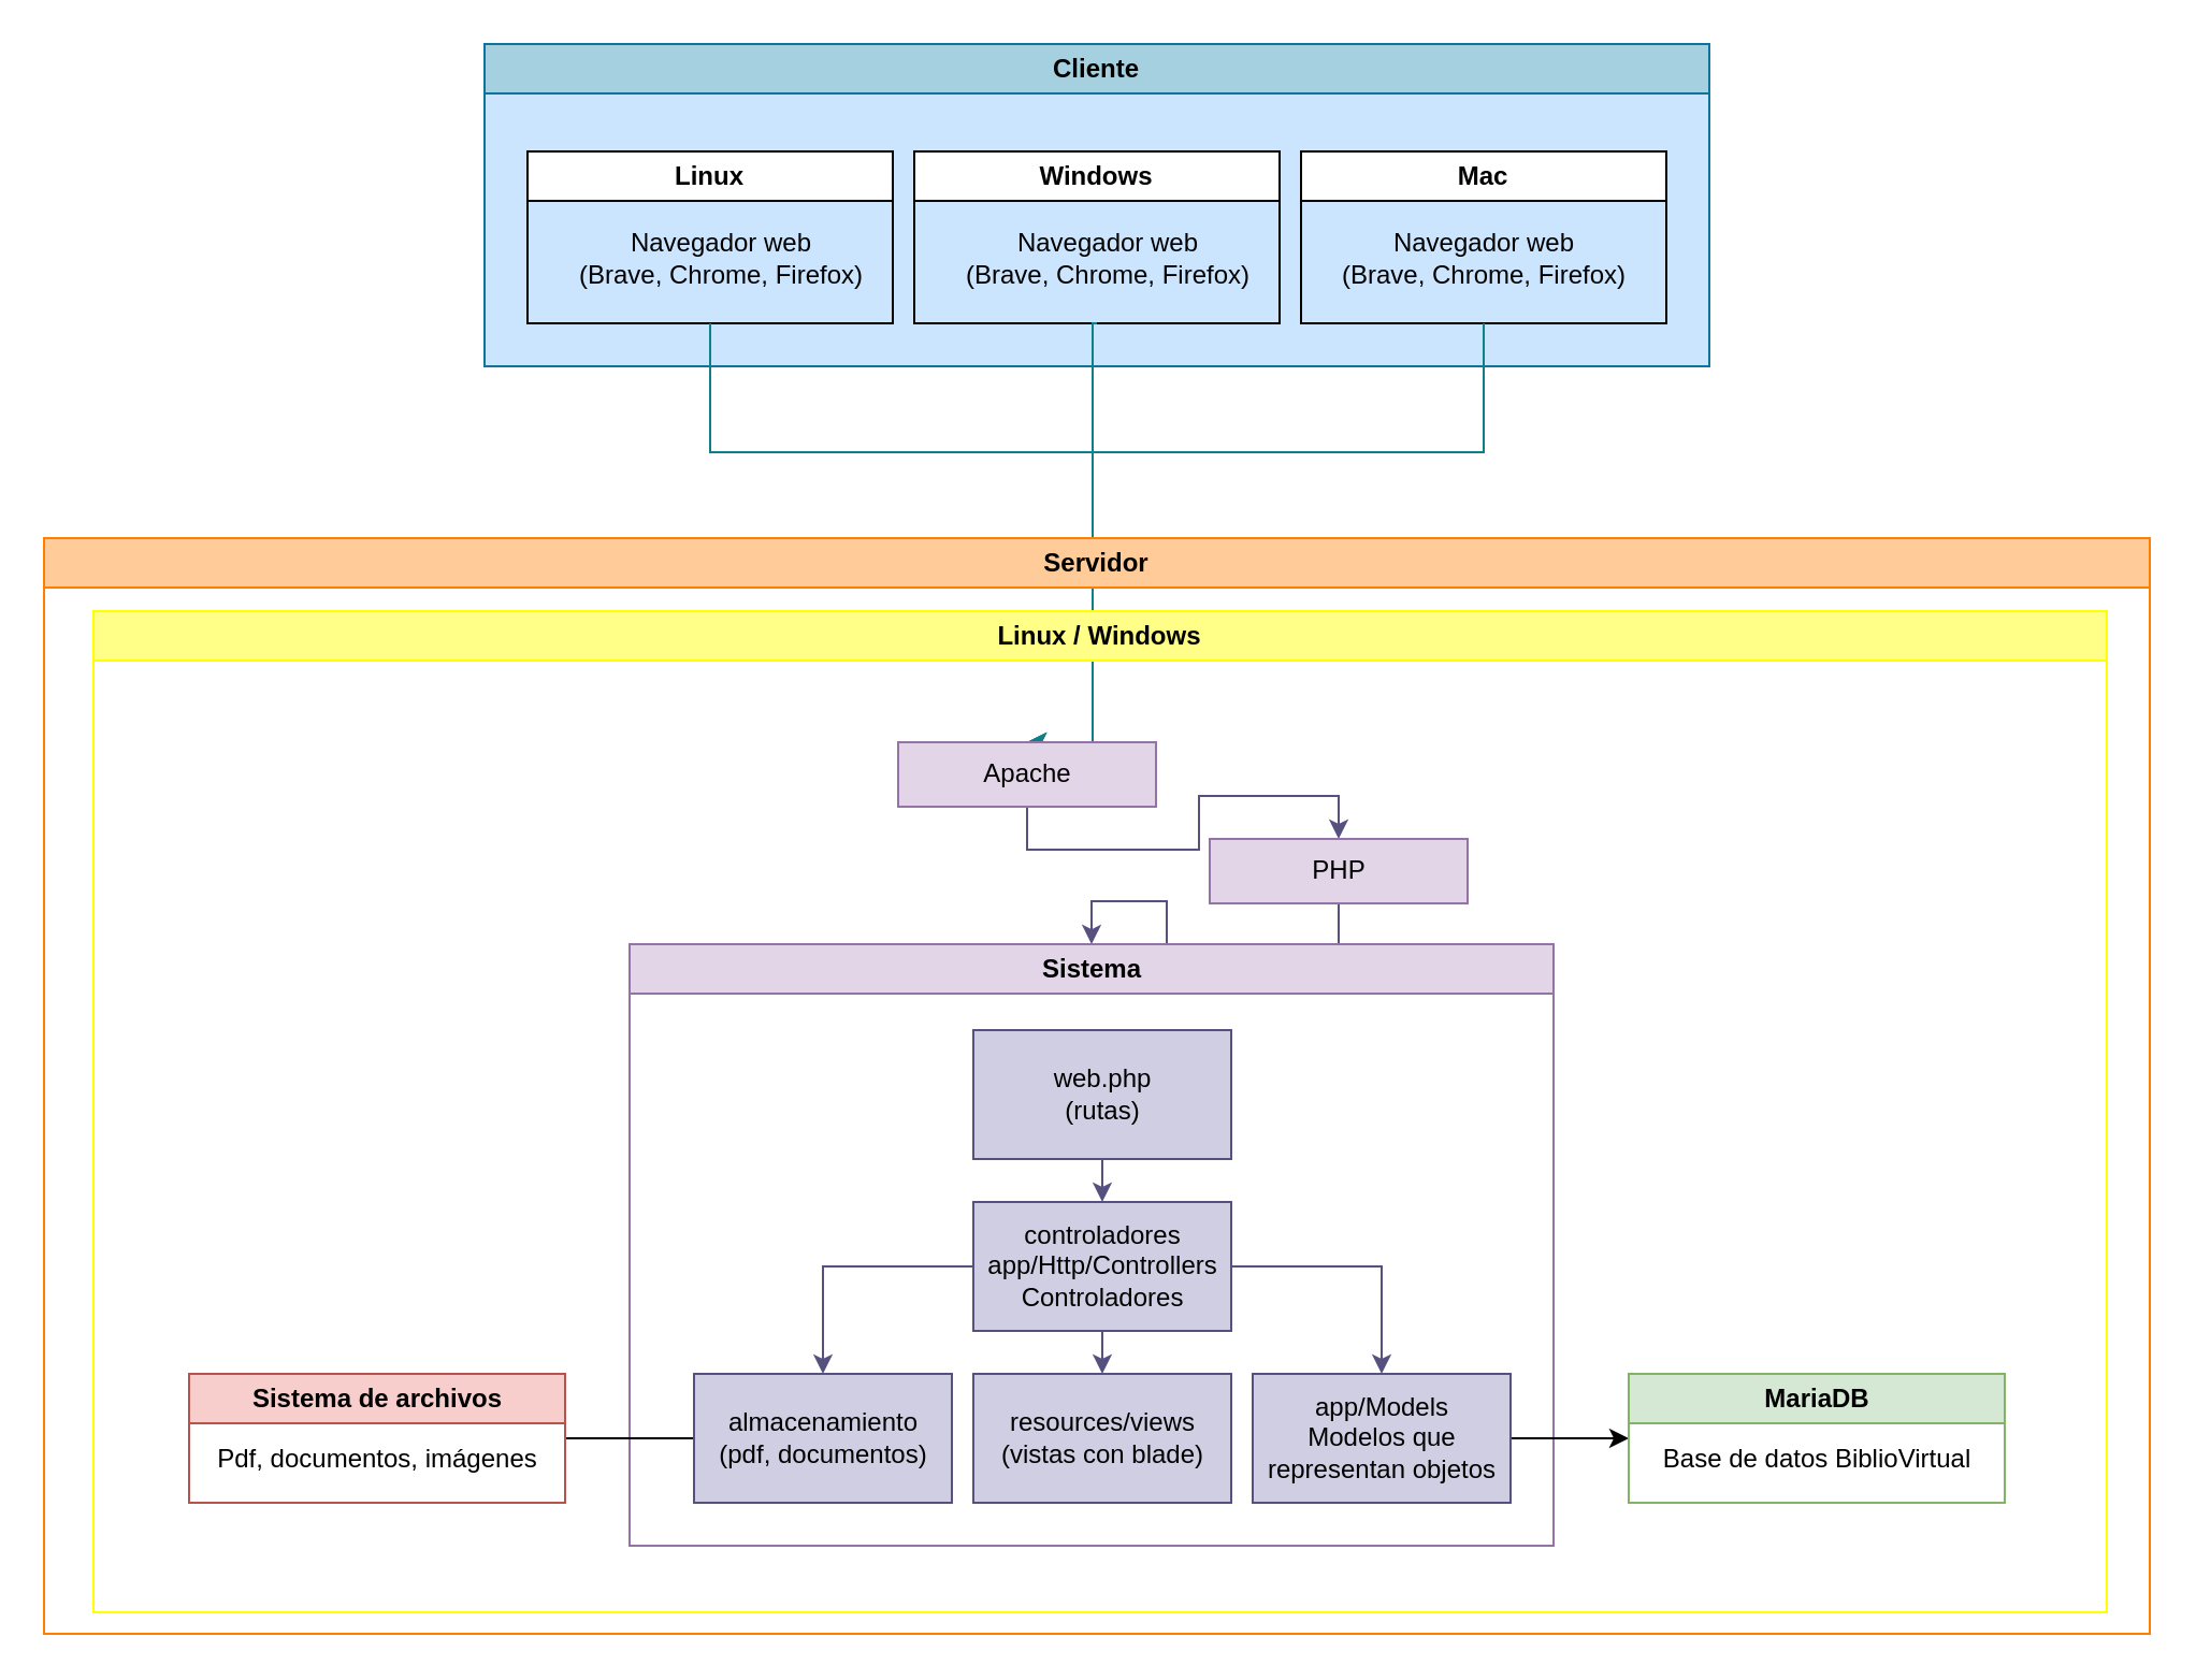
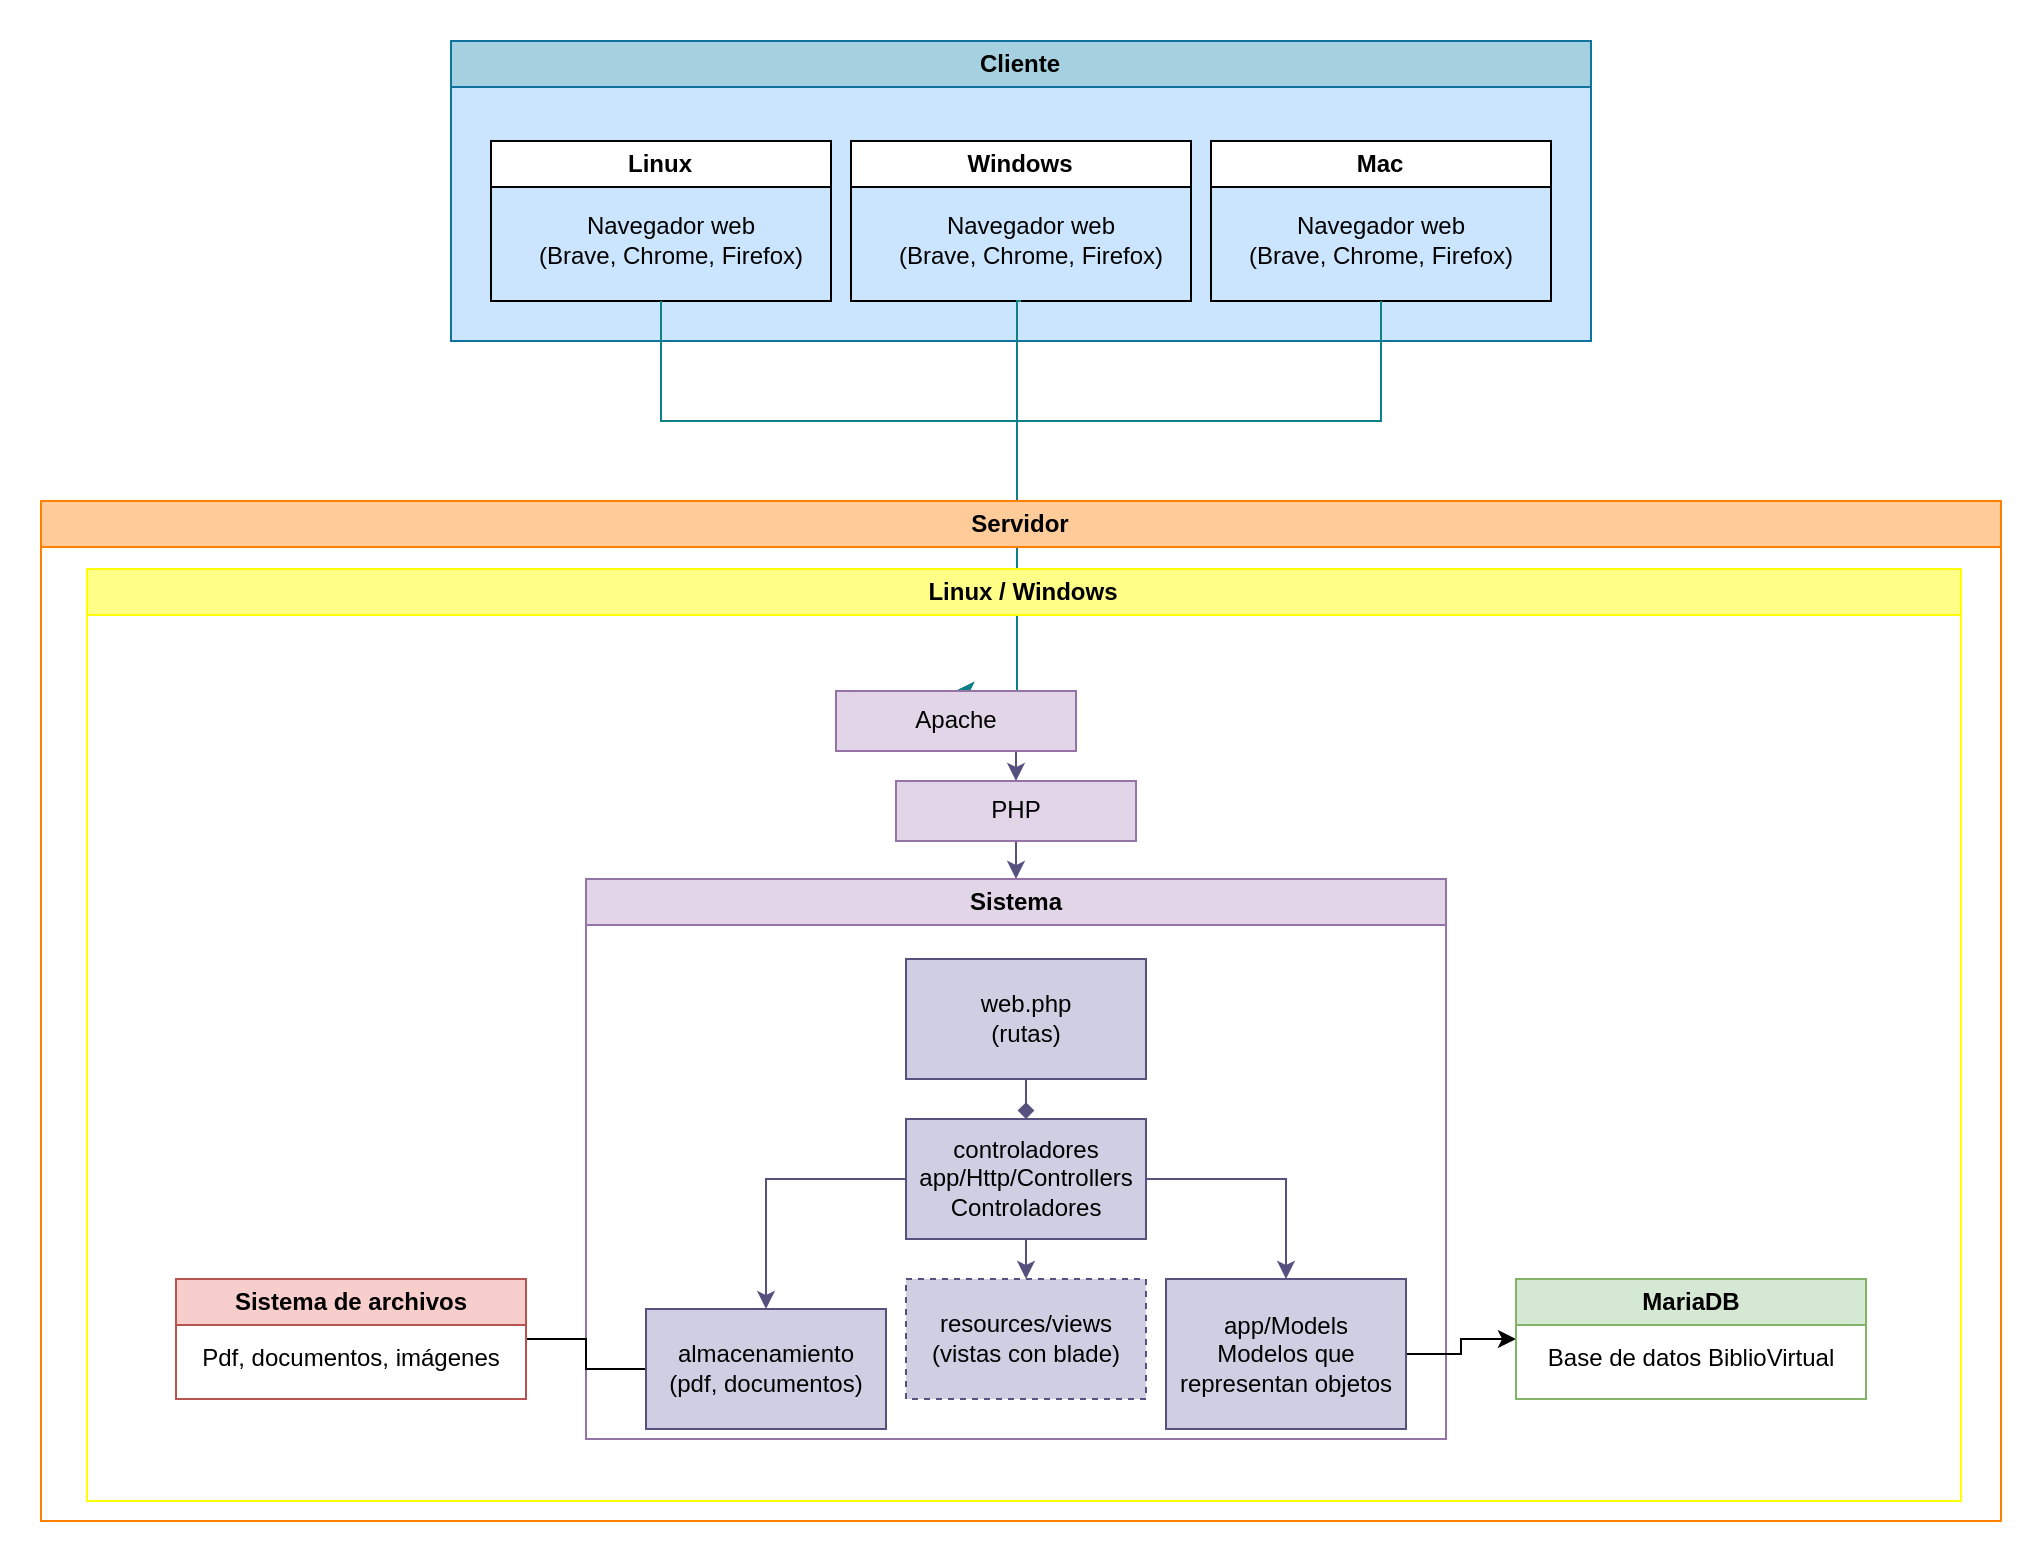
- <mxCell id="19" value="PHP" style="rounded=0;whiteSpace=wrap;html=1;fillColor=#e1d5e7;strokeColor=#9673a6;" vertex="1" parent="15"><mxGeometry x="475" y="50" width="120" height="30" as="geometry" /></mxCell>
+ <mxCell id="19" value="PHP" style="rounded=0;whiteSpace=wrap;html=1;fillColor=#e1d5e7;strokeColor=#9673a6;" vertex="1" parent="15"><mxGeometry x="360" y="50" width="120" height="30" as="geometry" /></mxCell>
- <mxCell id="21" style="edgeStyle=orthogonalEdgeStyle;rounded=0;orthogonalLoop=1;jettySize=auto;html=1;exitX=0.5;exitY=1;exitDx=0;exitDy=0;entryX=0.5;entryY=0;entryDx=0;entryDy=0;fillColor=#d0cee2;strokeColor=#56517e;" edge="1" parent="15" source="22" target="26"><mxGeometry relative="1" as="geometry" /></mxCell>
+ <mxCell id="21" style="edgeStyle=orthogonalEdgeStyle;rounded=0;orthogonalLoop=1;jettySize=auto;html=1;exitX=0.5;exitY=1;exitDx=0;exitDy=0;entryX=0.5;entryY=0;entryDx=0;entryDy=0;fillColor=#d0cee2;strokeColor=#56517e;endArrow=diamond;" edge="1" parent="15" source="22" target="26"><mxGeometry relative="1" as="geometry" /></mxCell>
- <mxCell id="28" value="almacenamiento&lt;div&gt;(pdf, documentos)&lt;/div&gt;" style="rounded=0;whiteSpace=wrap;html=1;fillColor=#d0cee2;strokeColor=#56517e;" vertex="1" parent="15"><mxGeometry x="235" y="299" width="120" height="60" as="geometry" /></mxCell>
+ <mxCell id="28" value="almacenamiento&lt;div&gt;(pdf, documentos)&lt;/div&gt;" style="rounded=0;whiteSpace=wrap;html=1;fillColor=#d0cee2;strokeColor=#56517e;" vertex="1" parent="15"><mxGeometry x="235" y="314" width="120" height="60" as="geometry" /></mxCell>
- <mxCell id="29" value="resources/views&lt;div&gt;(vistas con blade)&lt;/div&gt;" style="rounded=0;whiteSpace=wrap;html=1;fillColor=#d0cee2;strokeColor=#56517e;" vertex="1" parent="15"><mxGeometry x="365" y="299" width="120" height="60" as="geometry" /></mxCell>
+ <mxCell id="29" value="resources/views&lt;div&gt;(vistas con blade)&lt;/div&gt;" style="rounded=0;whiteSpace=wrap;html=1;fillColor=#d0cee2;strokeColor=#56517e;dashed=1;" vertex="1" parent="15"><mxGeometry x="365" y="299" width="120" height="60" as="geometry" /></mxCell>
- <mxCell id="31" value="app/Models&lt;div&gt;Modelos que representan objetos&lt;/div&gt;" style="rounded=0;whiteSpace=wrap;html=1;fillColor=#d0cee2;strokeColor=#56517e;" vertex="1" parent="15"><mxGeometry x="495" y="299" width="120" height="60" as="geometry" /></mxCell>
+ <mxCell id="31" value="app/Models&lt;div&gt;Modelos que representan objetos&lt;/div&gt;" style="rounded=0;whiteSpace=wrap;html=1;fillColor=#d0cee2;strokeColor=#56517e;" vertex="1" parent="15"><mxGeometry x="495" y="299" width="120" height="75" as="geometry" /></mxCell>
